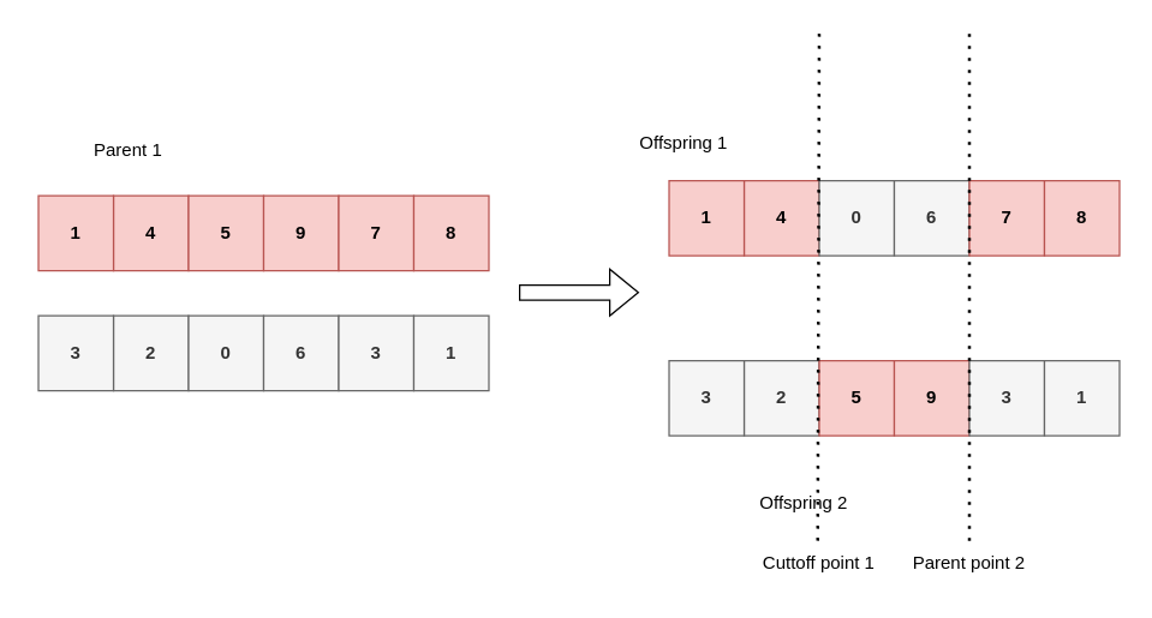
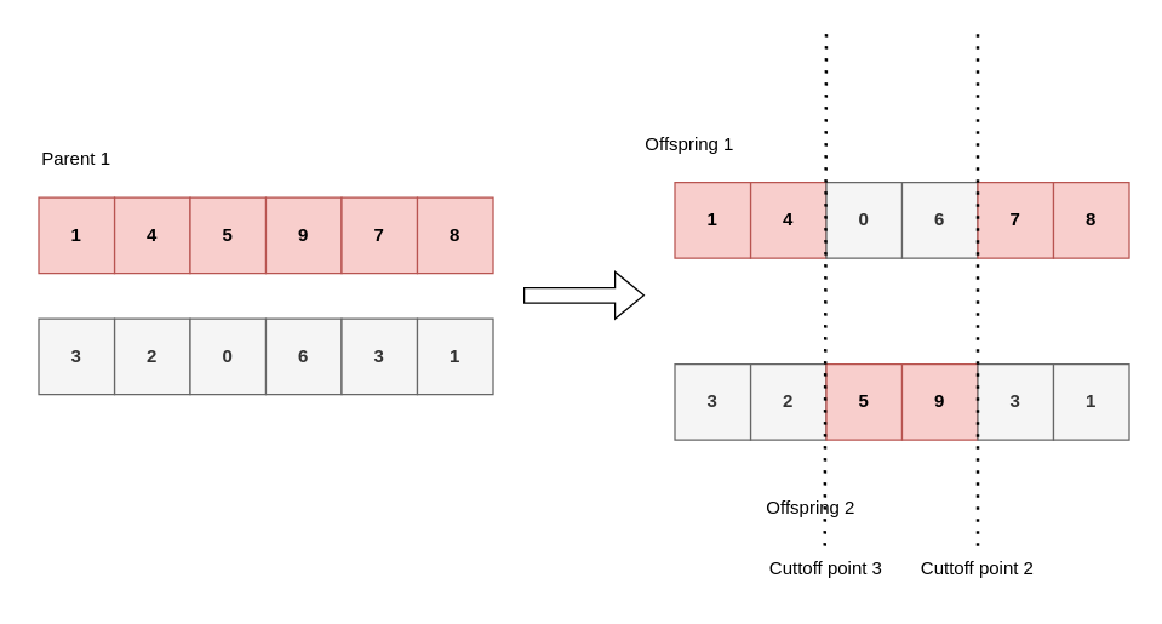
- <mxCell id="21" value="Parent 1" style="text;html=1;align=center;verticalAlign=middle;whiteSpace=wrap;rounded=0;fontStyle=0" parent="1" vertex="1"><mxGeometry x="55" y="85" width="60" height="30" as="geometry" /></mxCell>
+ <mxCell id="21" value="Parent 1" style="text;html=1;align=center;verticalAlign=middle;whiteSpace=wrap;rounded=0;fontStyle=0" parent="1" vertex="1"><mxGeometry x="20" y="90" width="60" height="30" as="geometry" /></mxCell>
- <mxCell id="31" value="Cuttoff point 1" style="text;html=1;align=center;verticalAlign=middle;whiteSpace=wrap;rounded=0;fontStyle=0" parent="1" vertex="1"><mxGeometry x="505" y="360" width="80" height="30" as="geometry" /></mxCell>
+ <mxCell id="31" value="Cuttoff point 3" style="text;html=1;align=center;verticalAlign=middle;whiteSpace=wrap;rounded=0;fontStyle=0" parent="1" vertex="1"><mxGeometry x="505" y="360" width="80" height="30" as="geometry" /></mxCell>
- <mxCell id="33" value="Parent point 2" style="text;html=1;align=center;verticalAlign=middle;whiteSpace=wrap;rounded=0;fontStyle=0" parent="1" vertex="1"><mxGeometry x="605" y="360" width="80" height="30" as="geometry" /></mxCell>
+ <mxCell id="33" value="Cuttoff point 2" style="text;html=1;align=center;verticalAlign=middle;whiteSpace=wrap;rounded=0;fontStyle=0" parent="1" vertex="1"><mxGeometry x="605" y="360" width="80" height="30" as="geometry" /></mxCell>
